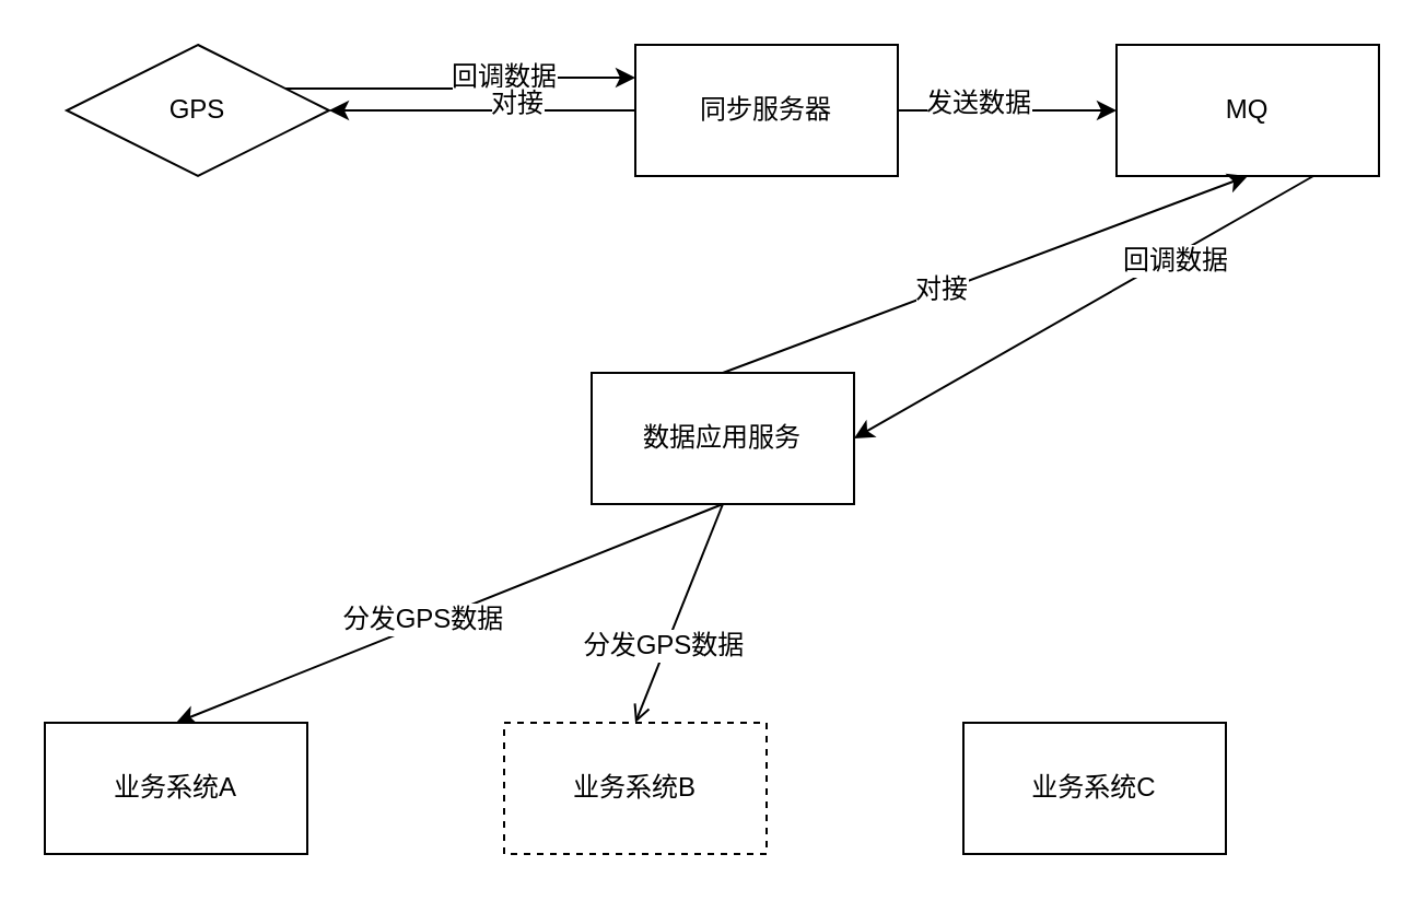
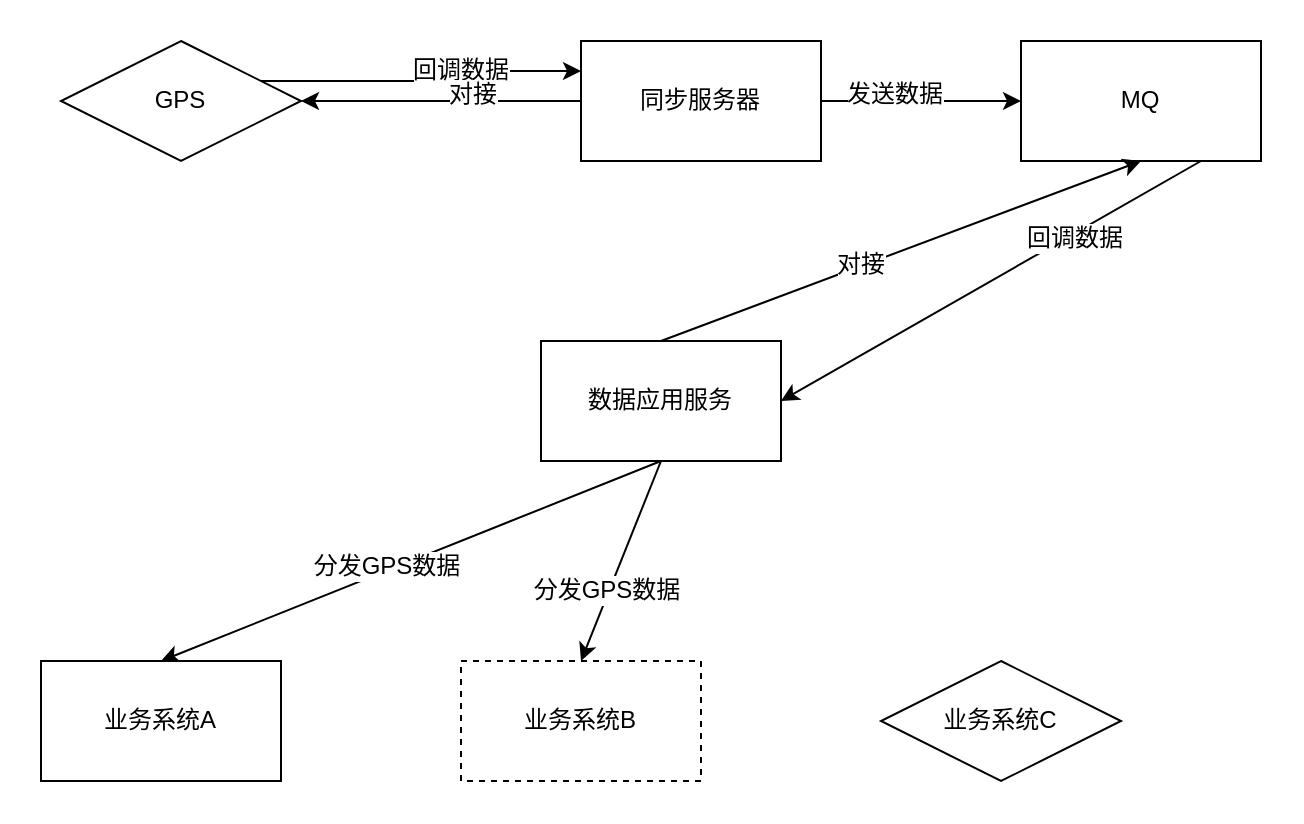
- <mxCell id="17" style="edgeStyle=none;rounded=0;orthogonalLoop=1;jettySize=auto;html=1;exitX=0.5;exitY=1;exitDx=0;exitDy=0;entryX=0.5;entryY=0;entryDx=0;entryDy=0;endArrow=open;" edge="1" parent="1" source="19" target="21"><mxGeometry relative="1" as="geometry" /></mxCell>
+ <mxCell id="17" style="edgeStyle=none;rounded=0;orthogonalLoop=1;jettySize=auto;html=1;exitX=0.5;exitY=1;exitDx=0;exitDy=0;entryX=0.5;entryY=0;entryDx=0;entryDy=0;" edge="1" parent="1" source="19" target="21"><mxGeometry relative="1" as="geometry" /></mxCell>
- <mxCell id="22" value="&lt;span&gt;业务系统C&lt;/span&gt;" style="rounded=0;whiteSpace=wrap;html=1;" vertex="1" parent="1"><mxGeometry x="440" y="330" width="120" height="60" as="geometry" /></mxCell>
+ <mxCell id="22" value="&lt;span&gt;业务系统C&lt;/span&gt;" style="rhombus;whiteSpace=wrap;html=1;" vertex="1" parent="1"><mxGeometry x="440" y="330" width="120" height="60" as="geometry" /></mxCell>
